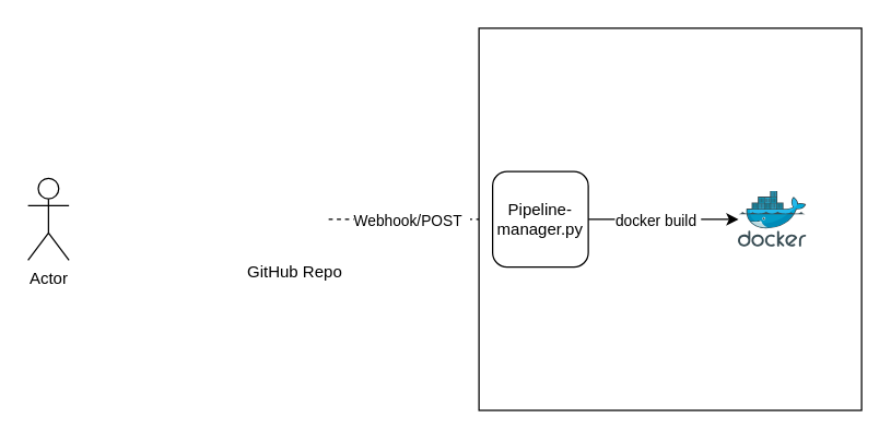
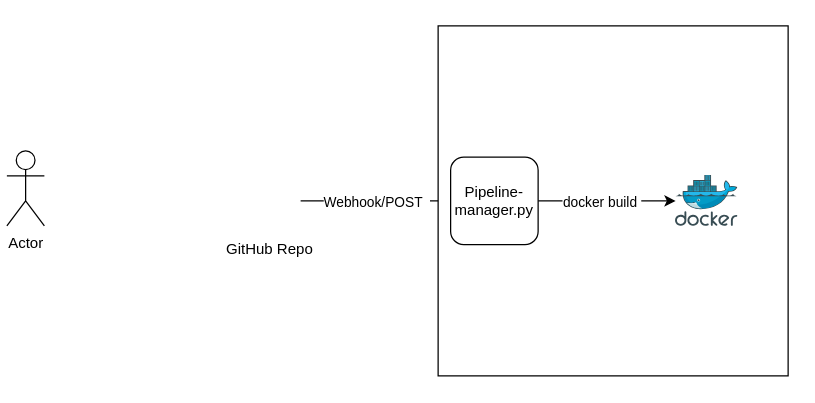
- <mxCell id="2" value="Actor" style="shape=umlActor;verticalLabelPosition=bottom;verticalAlign=top;html=1;outlineConnect=0;" vertex="1" parent="1"><mxGeometry x="20" y="130" width="30" height="60" as="geometry" /></mxCell>
+ <mxCell id="2" value="Actor" style="shape=umlActor;verticalLabelPosition=bottom;verticalAlign=top;html=1;outlineConnect=0;" vertex="1" parent="1"><mxGeometry x="5" y="120" width="30" height="60" as="geometry" /></mxCell>
- <mxCell id="3" style="edgeStyle=orthogonalEdgeStyle;rounded=0;orthogonalLoop=1;jettySize=auto;html=1;entryX=0;entryY=0.5;entryDx=0;entryDy=0;dashed=1;" edge="1" parent="1" source="5" target="9"><mxGeometry relative="1" as="geometry" /></mxCell>
+ <mxCell id="3" style="edgeStyle=orthogonalEdgeStyle;rounded=0;orthogonalLoop=1;jettySize=auto;html=1;entryX=0;entryY=0.5;entryDx=0;entryDy=0;" edge="1" parent="1" source="5" target="9"><mxGeometry relative="1" as="geometry" /></mxCell>
